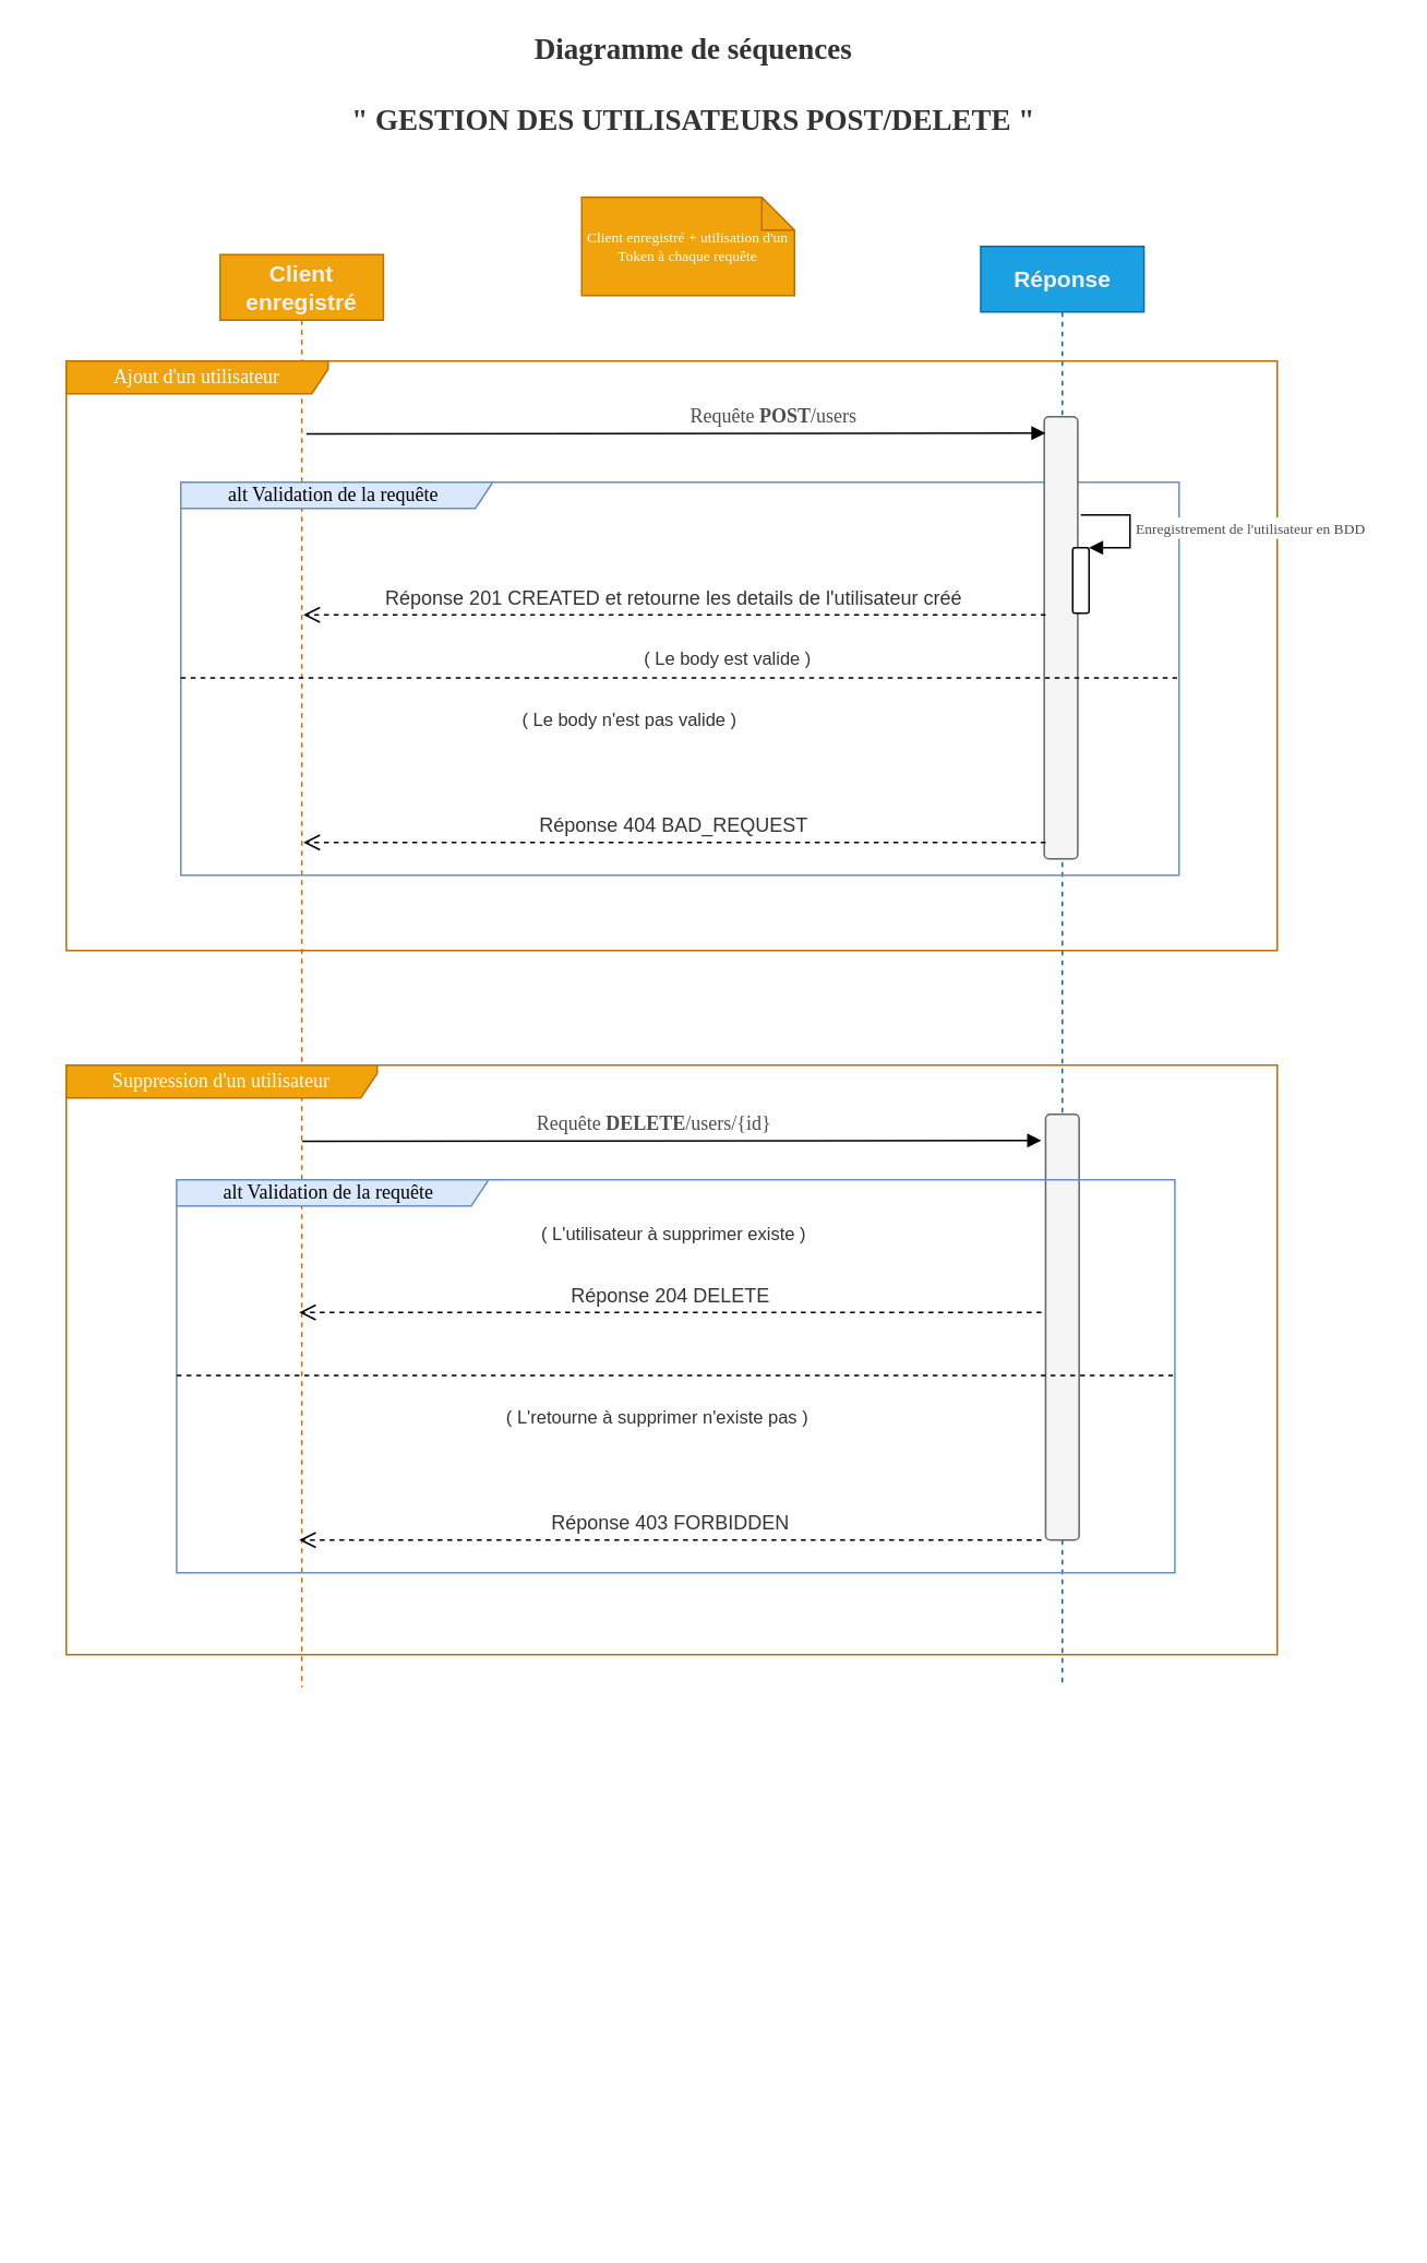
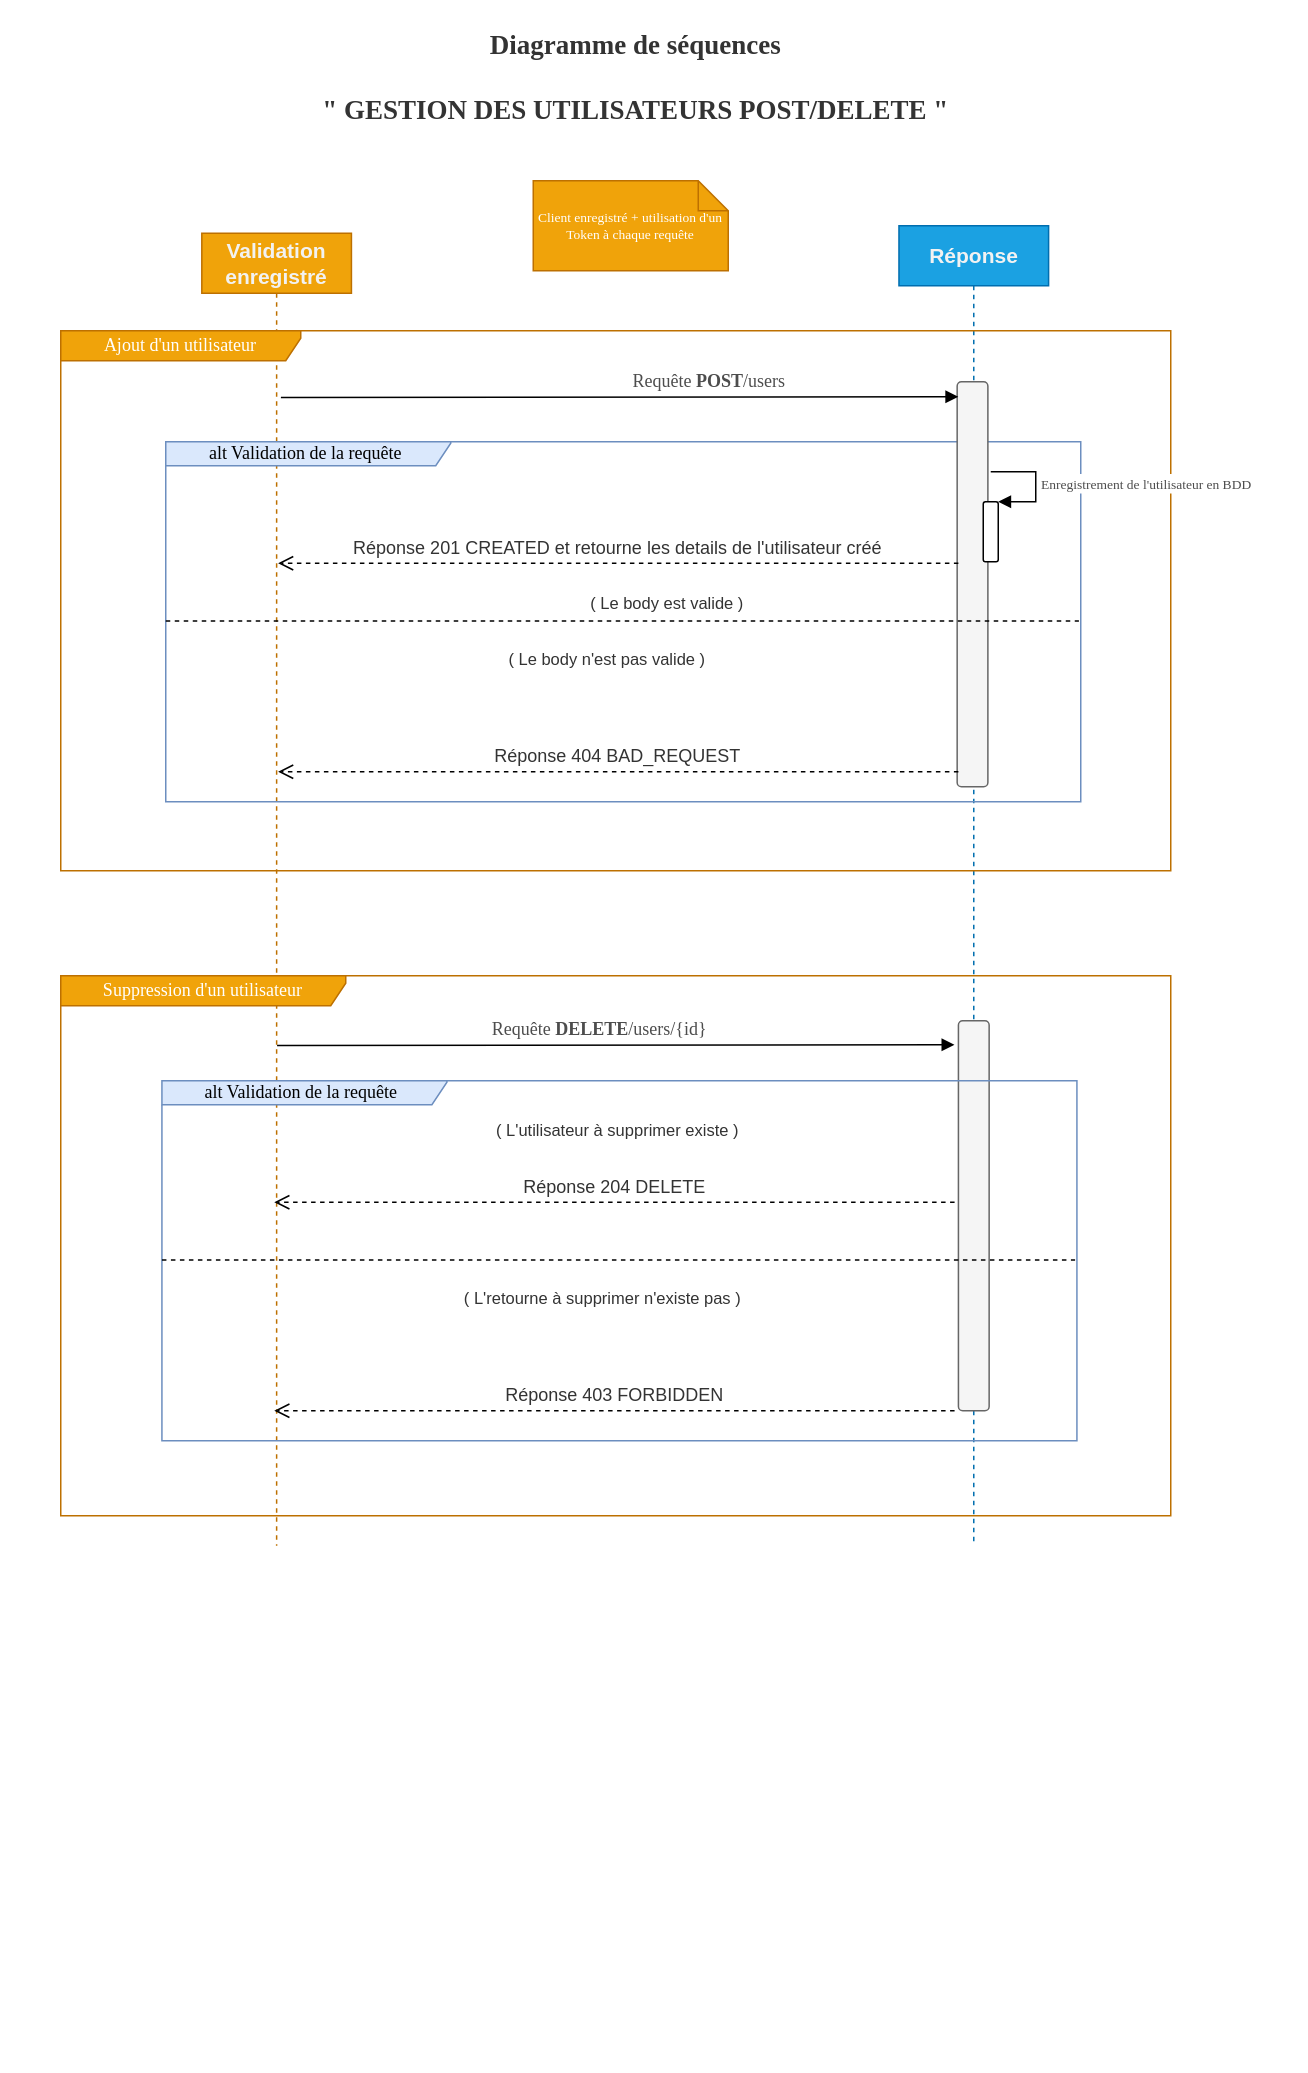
- <mxCell id="5" value="&lt;b&gt;&lt;font style=&quot;font-size: 14px;&quot; color=&quot;#f2f2f2&quot;&gt;Client&lt;br&gt;enregistré&lt;br&gt;&lt;/font&gt;&lt;/b&gt;" style="shape=umlLifeline;perimeter=lifelinePerimeter;whiteSpace=wrap;html=1;container=1;collapsible=0;recursiveResize=0;outlineConnect=0;fillColor=#f0a30a;fontColor=#000000;strokeColor=#BD7000;" parent="3" vertex="1"><mxGeometry x="114.04" y="5" width="99.75" height="875" as="geometry" /></mxCell>
+ <mxCell id="5" value="&lt;b&gt;&lt;font style=&quot;font-size: 14px;&quot; color=&quot;#f2f2f2&quot;&gt;Validation&lt;br&gt;enregistré&lt;br&gt;&lt;/font&gt;&lt;/b&gt;" style="shape=umlLifeline;perimeter=lifelinePerimeter;whiteSpace=wrap;html=1;container=1;collapsible=0;recursiveResize=0;outlineConnect=0;fillColor=#f0a30a;fontColor=#000000;strokeColor=#BD7000;" parent="3" vertex="1"><mxGeometry x="114.04" y="5" width="99.75" height="875" as="geometry" /></mxCell>
- <mxCell id="27" value="&lt;span style=&quot;color: rgb(51, 51, 51); font-family: Helvetica; font-size: 11px;&quot;&gt;( Le body n'est pas valide )&lt;/span&gt;" style="text;html=1;align=center;verticalAlign=middle;resizable=0;points=[];autosize=1;strokeColor=none;fillColor=none;fontFamily=Verdana;" parent="1" vertex="1"><mxGeometry x="308.56" y="424" width="150" height="30" as="geometry" /></mxCell>
+ <mxCell id="27" value="&lt;span style=&quot;color: rgb(51, 51, 51); font-family: Helvetica; font-size: 11px;&quot;&gt;( Le body n'est pas valide )&lt;/span&gt;" style="text;html=1;align=center;verticalAlign=middle;resizable=0;points=[];autosize=1;strokeColor=none;fillColor=none;fontFamily=Verdana;" parent="1" vertex="1"><mxGeometry x="328.56" y="424" width="150" height="30" as="geometry" /></mxCell>
